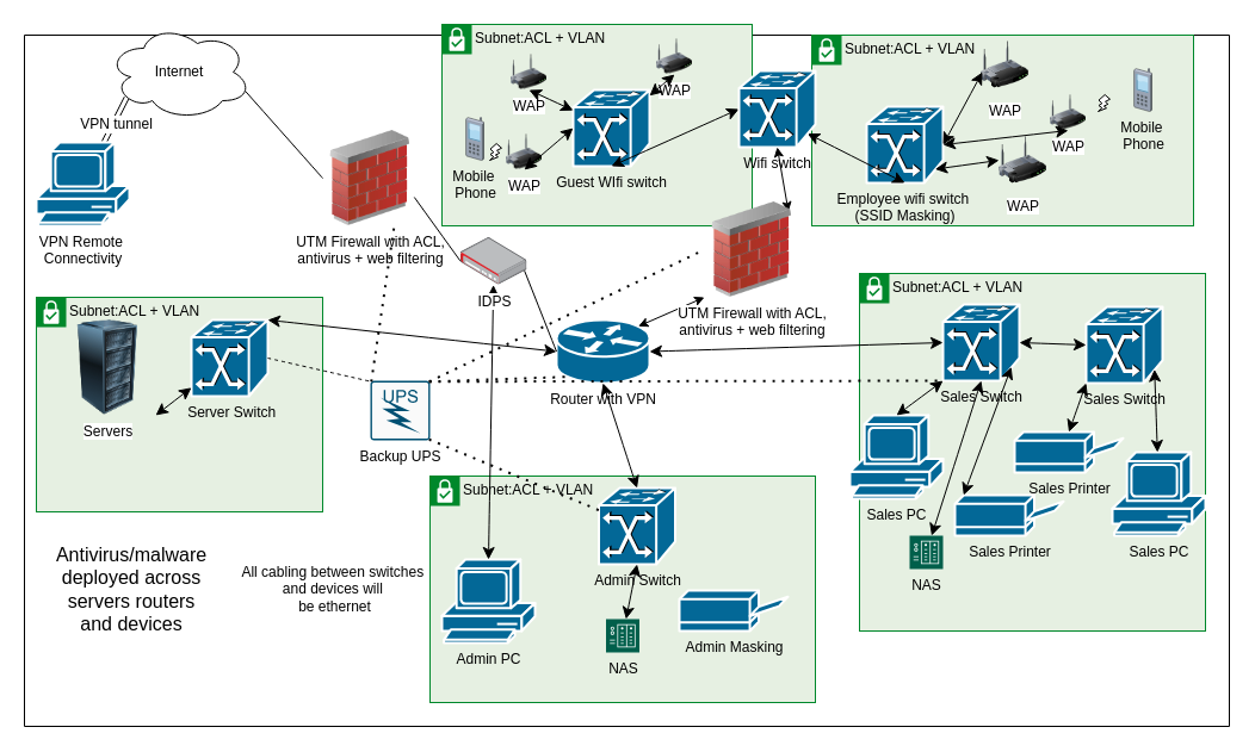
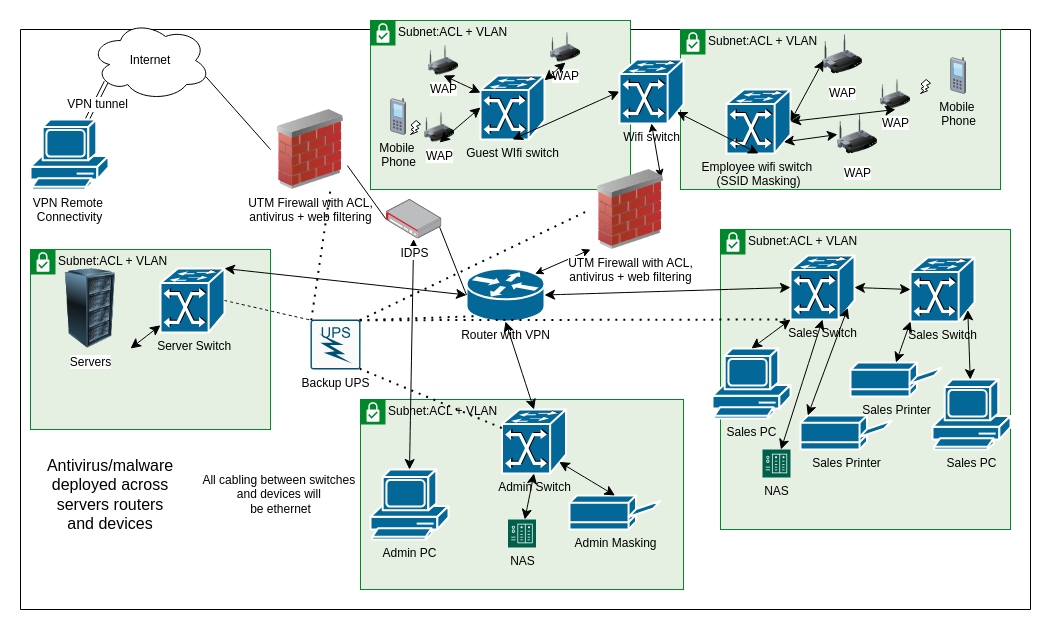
+ <mxCell id="30" value="" style="endArrow=classic;startArrow=classic;html=1;rounded=0;fontSize=12;startSize=8;endSize=8;curved=1;exitX=0.5;exitY=0;exitDx=0;exitDy=0;exitPerimeter=0;entryX=0.895;entryY=0.82;entryDx=0;entryDy=0;entryPerimeter=0;" parent="23" source="29" target="25" edge="1"><mxGeometry width="50" height="50" relative="1" as="geometry"><mxPoint x="390" y="-7" as="sourcePoint" /><mxPoint x="440" y="-57" as="targetPoint" /></mxGeometry></mxCell>
